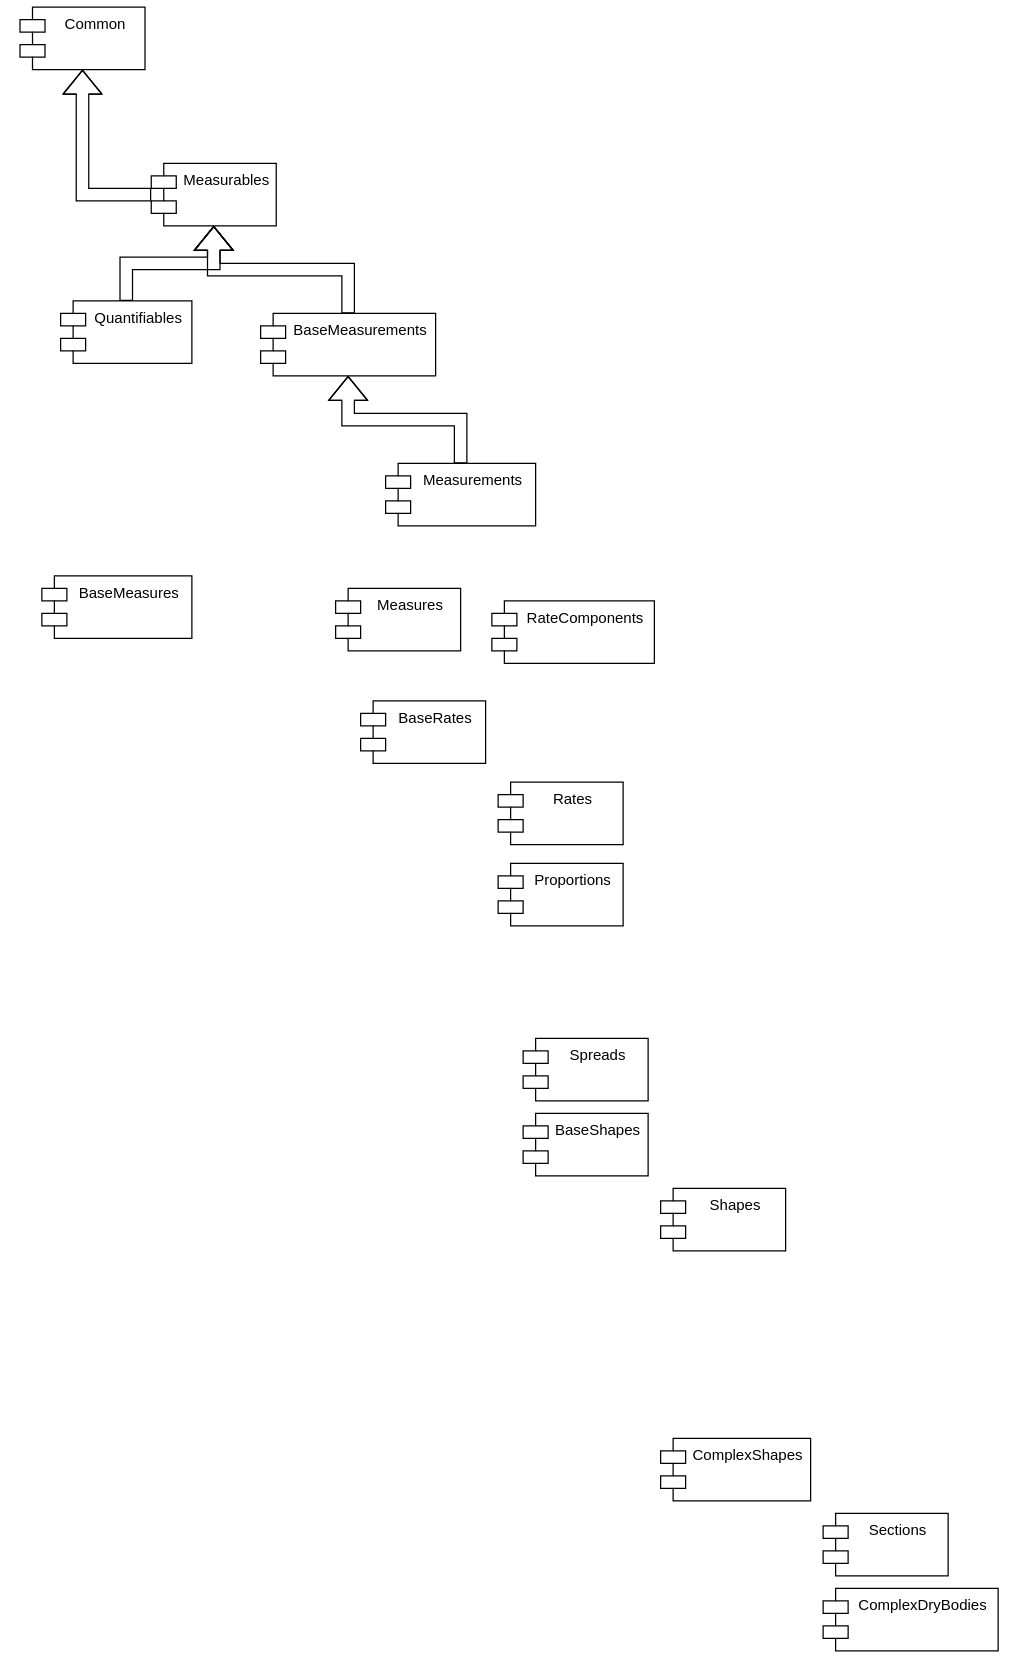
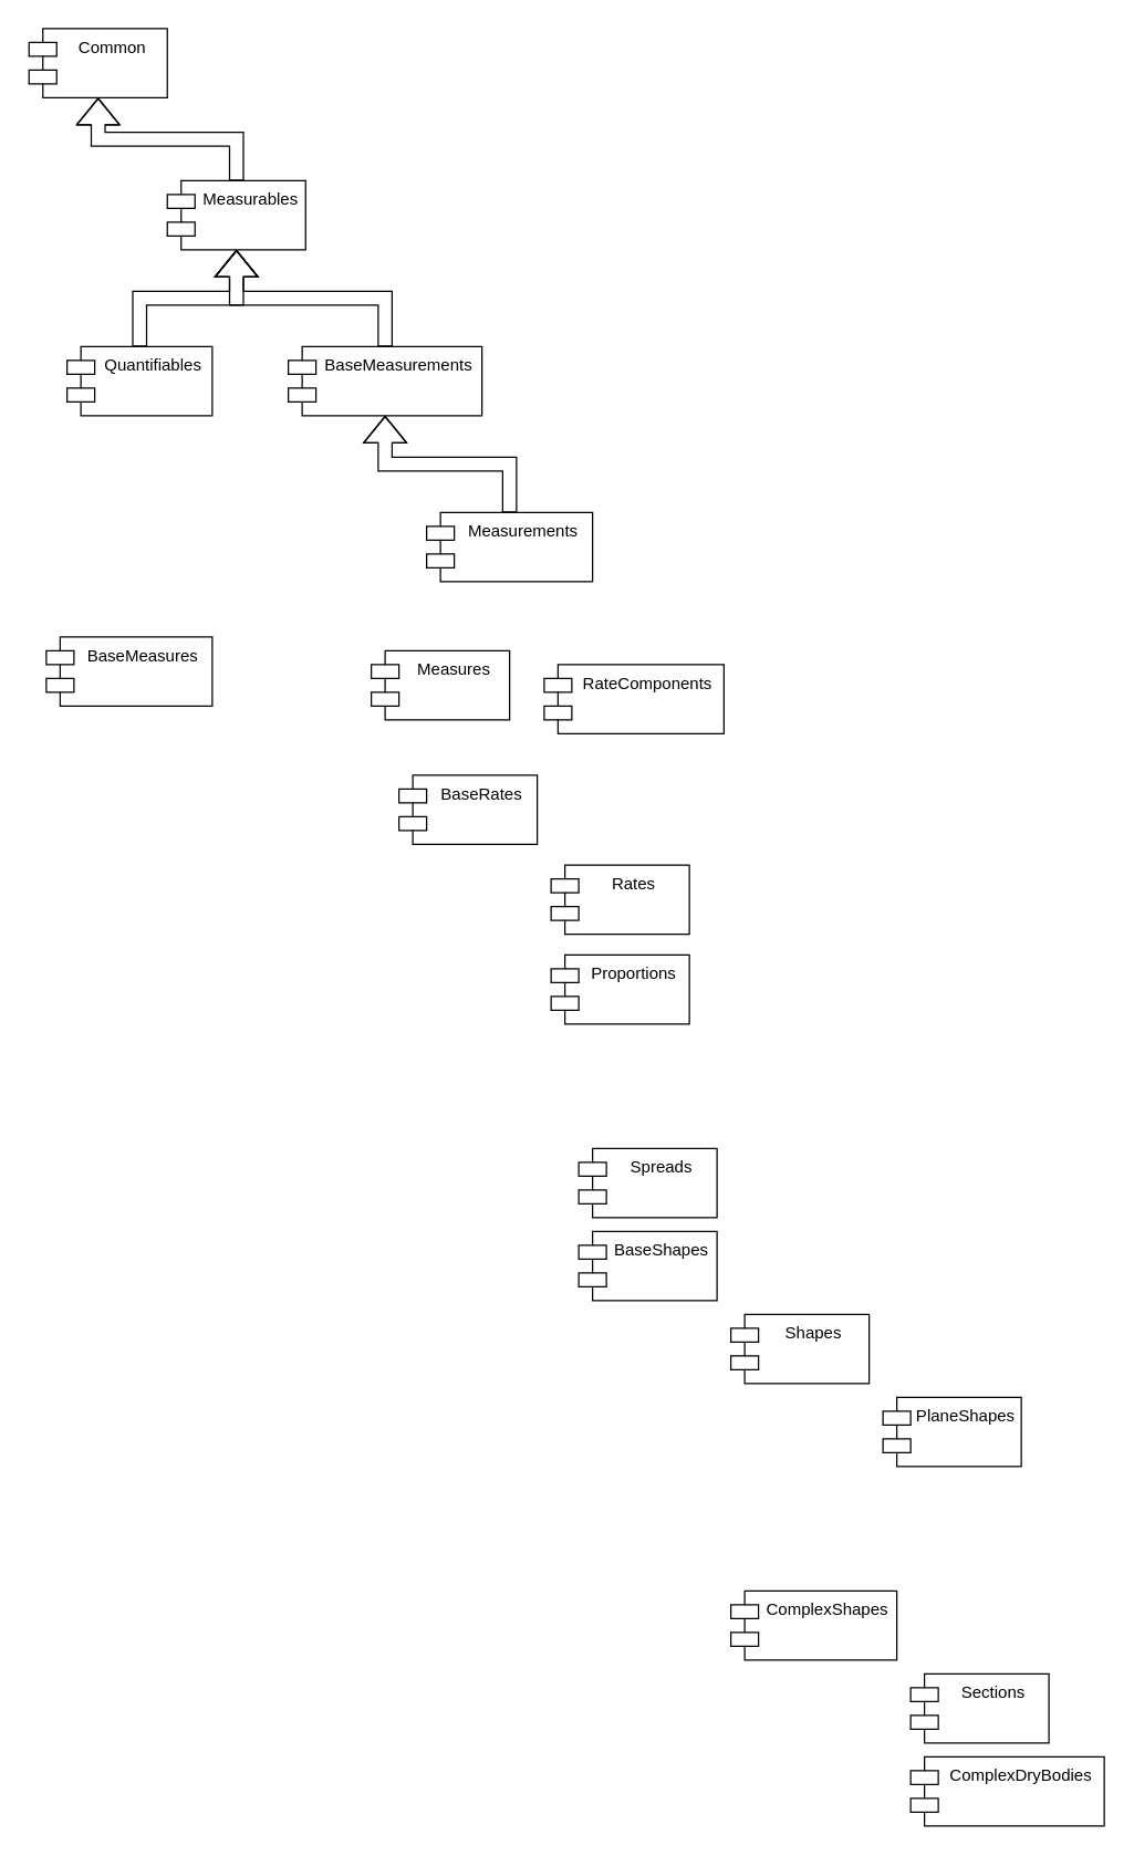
- <mxCell id="2" value="Common" style="shape=module;align=left;spacingLeft=20;align=center;verticalAlign=top;whiteSpace=wrap;html=1;" vertex="1" parent="1"><mxGeometry x="15.5" y="5" width="100" height="50" as="geometry" /></mxCell>
+ <mxCell id="2" value="Common" style="shape=module;align=left;spacingLeft=20;align=center;verticalAlign=top;whiteSpace=wrap;html=1;" vertex="1" parent="1"><mxGeometry x="20.5" width="100" height="50" as="geometry" y="20" /></mxCell>
- <mxCell id="8" value="Quantifiables" style="shape=module;align=left;spacingLeft=20;align=center;verticalAlign=top;whiteSpace=wrap;html=1;" vertex="1" parent="1"><mxGeometry x="48" y="240" width="105" height="50" as="geometry" /></mxCell>
+ <mxCell id="8" value="Quantifiables" style="shape=module;align=left;spacingLeft=20;align=center;verticalAlign=top;whiteSpace=wrap;html=1;" vertex="1" parent="1"><mxGeometry x="48" y="250" width="105" height="50" as="geometry" /></mxCell>
+ <mxCell id="19" value="PlaneShapes" style="shape=module;align=left;spacingLeft=20;align=center;verticalAlign=top;whiteSpace=wrap;html=1;" vertex="1" parent="1"><mxGeometry x="638" y="1010" width="100" height="50" as="geometry" /></mxCell>
